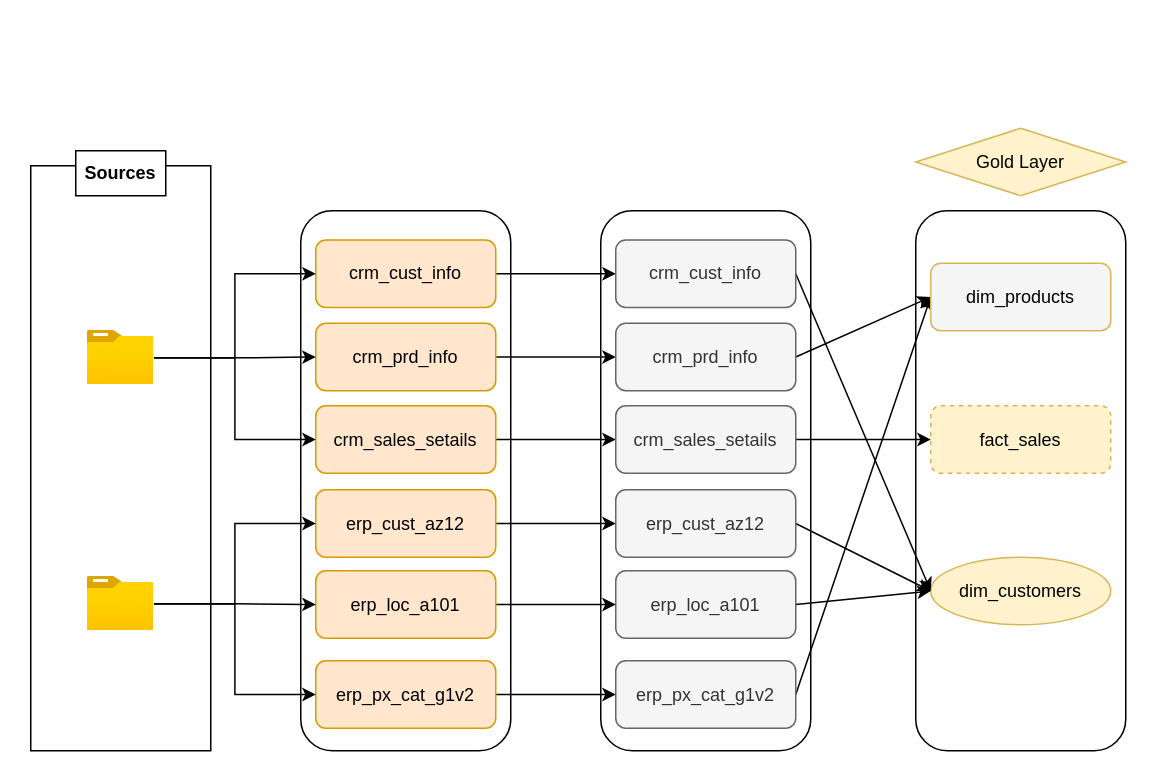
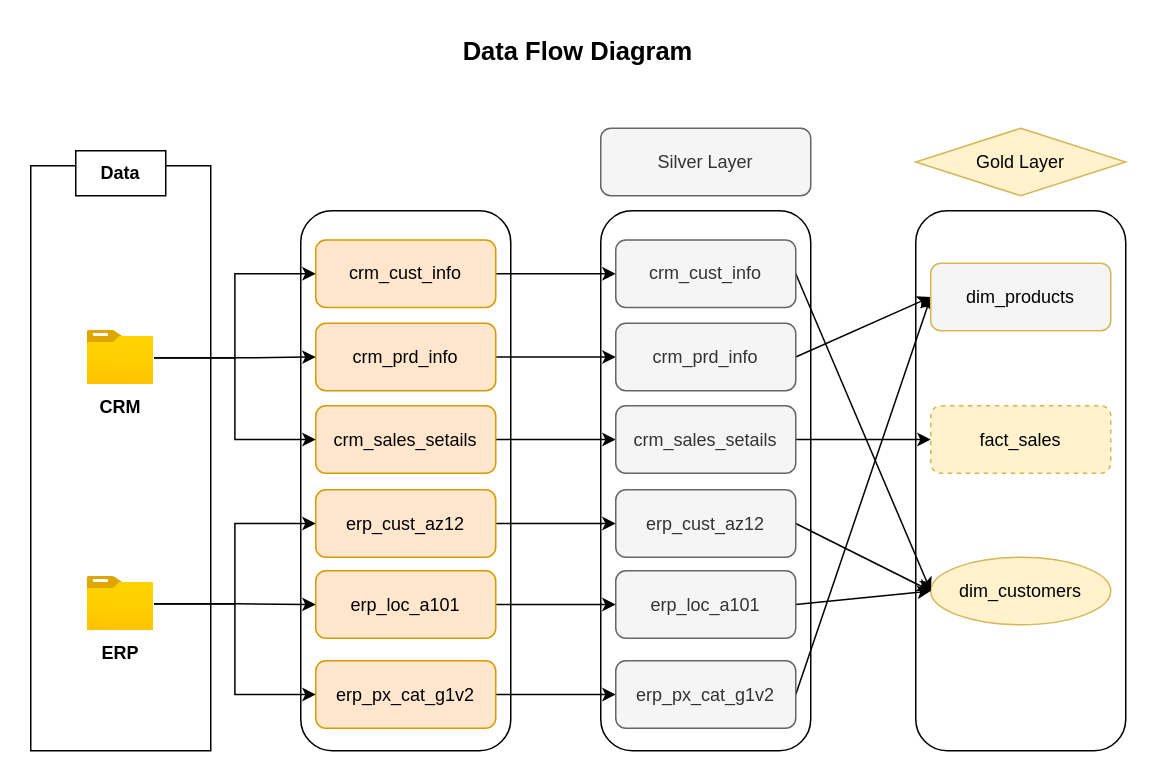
+ <mxCell id="4" value="&lt;b&gt;&lt;font style=&quot;font-size: 17px;&quot;&gt;Data Flow Diagram&lt;/font&gt;&lt;/b&gt;" style="text;html=1;align=center;verticalAlign=middle;whiteSpace=wrap;rounded=0;" parent="1" vertex="1"><mxGeometry x="260" y="20" width="250" height="30" as="geometry" /></mxCell>
+ <mxCell id="9" value="Silver Layer" style="rounded=1;whiteSpace=wrap;html=1;fillColor=#f5f5f5;fontColor=#333333;strokeColor=#666666;" parent="1" vertex="1"><mxGeometry x="400" y="85" width="140" height="45" as="geometry" /></mxCell>
- <mxCell id="6" value="&lt;b&gt;Sources&lt;/b&gt;" style="text;html=1;align=center;verticalAlign=middle;whiteSpace=wrap;rounded=0;fillColor=default;strokeColor=default;" parent="1" vertex="1"><mxGeometry x="50" y="100" width="60" height="30" as="geometry" /></mxCell>
+ <mxCell id="6" value="&lt;b&gt;Data&lt;/b&gt;" style="text;html=1;align=center;verticalAlign=middle;whiteSpace=wrap;rounded=0;fillColor=default;strokeColor=default;" parent="1" vertex="1"><mxGeometry x="50" y="100" width="60" height="30" as="geometry" /></mxCell>
+ <mxCell id="27" value="&lt;b&gt;CRM&lt;/b&gt;" style="text;html=1;align=center;verticalAlign=middle;whiteSpace=wrap;rounded=0;" parent="25" vertex="1"><mxGeometry y="36" width="60" height="30" as="geometry" /></mxCell>
+ <mxCell id="24" value="&lt;b&gt;ERP&lt;/b&gt;" style="text;html=1;align=center;verticalAlign=middle;whiteSpace=wrap;rounded=0;" parent="22" vertex="1"><mxGeometry y="36" width="60" height="30" as="geometry" /></mxCell>
